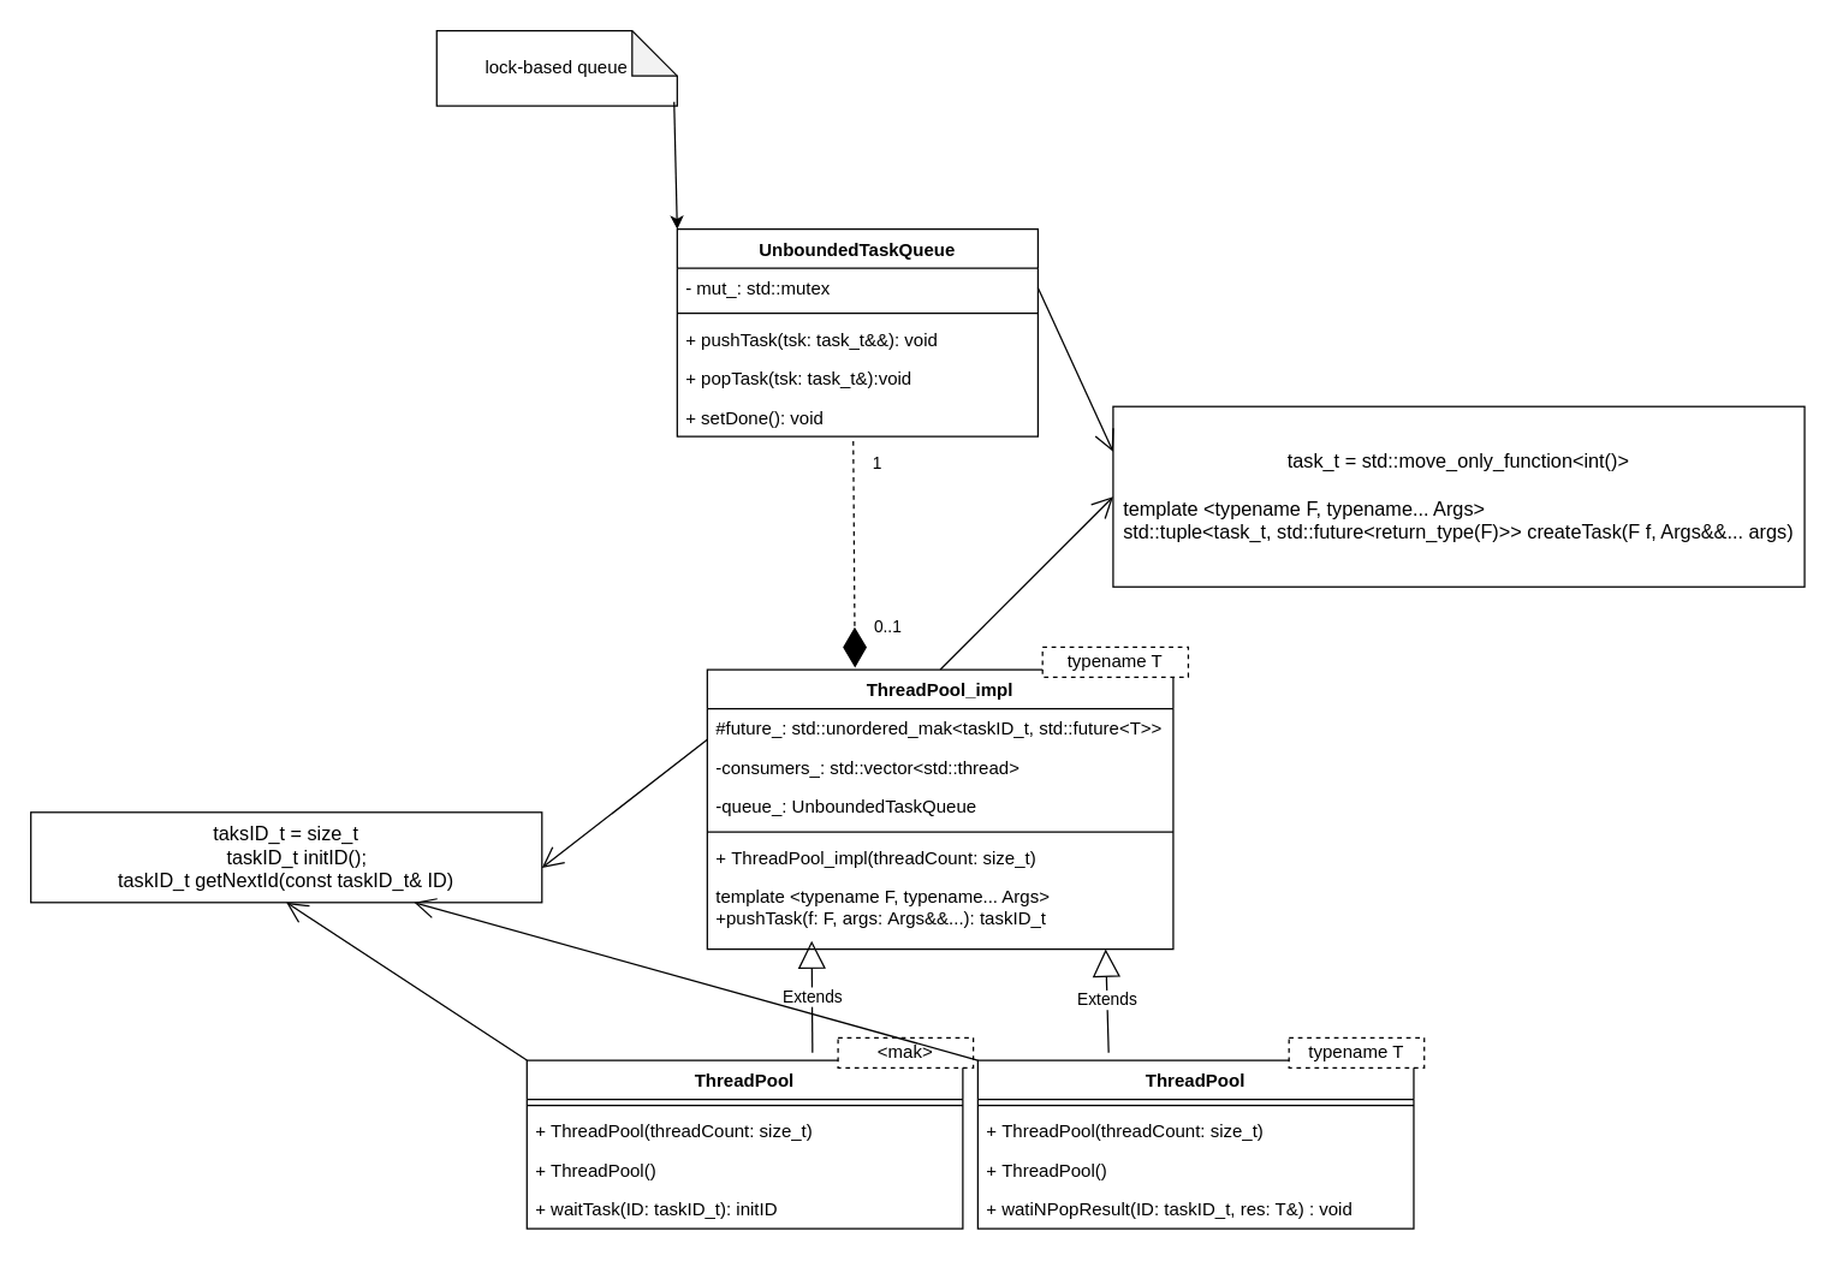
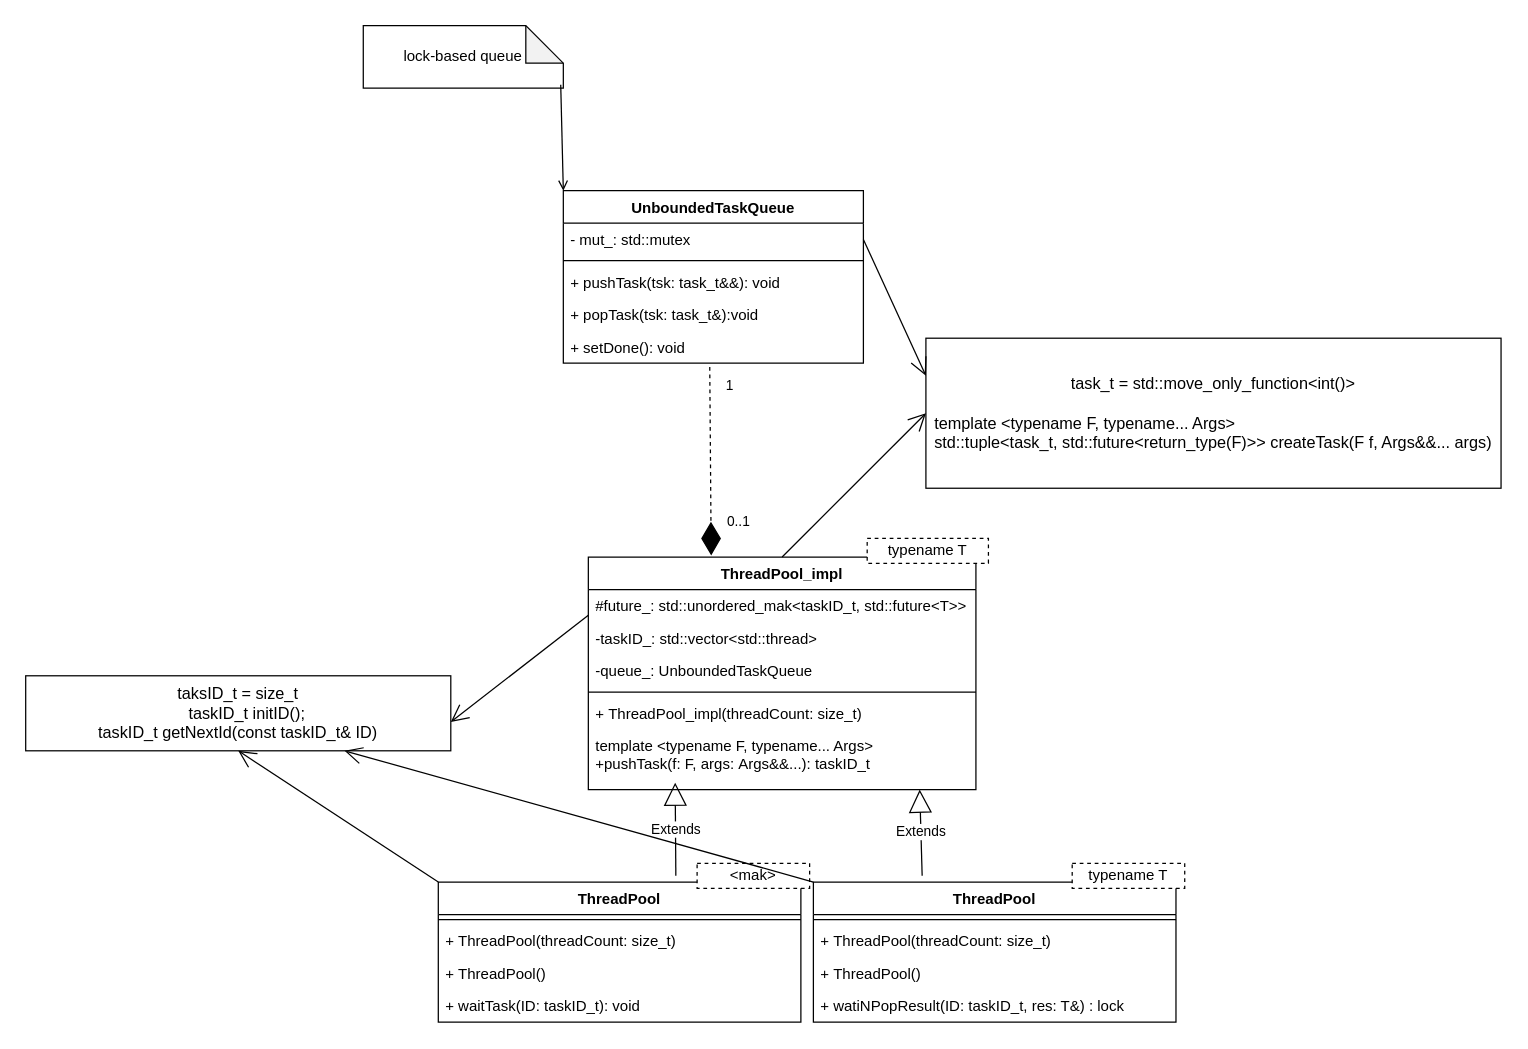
- <mxCell id="9" value="" style="endArrow=classic;html=1;rounded=0;exitX=0.987;exitY=0.945;exitDx=0;exitDy=0;exitPerimeter=0;entryX=0;entryY=0;entryDx=0;entryDy=0;" edge="1" parent="1" source="8" target="2"><mxGeometry width="50" height="50" relative="1" as="geometry"><mxPoint x="370" y="320" as="sourcePoint" /><mxPoint x="420" y="270" as="targetPoint" /></mxGeometry></mxCell>
+ <mxCell id="9" value="" style="endArrow=open;html=1;rounded=0;exitX=0.987;exitY=0.945;exitDx=0;exitDy=0;exitPerimeter=0;entryX=0;entryY=0;entryDx=0;entryDy=0;" edge="1" parent="1" source="8" target="2"><mxGeometry width="50" height="50" relative="1" as="geometry"><mxPoint x="370" y="320" as="sourcePoint" /><mxPoint x="420" y="270" as="targetPoint" /></mxGeometry></mxCell>
- <mxCell id="14" value="&lt;span style=&quot;text-wrap-mode: nowrap;&quot;&gt;-consumers_: std::vector&amp;lt;std::thread&amp;gt;&lt;/span&gt;" style="text;strokeColor=none;fillColor=none;align=left;verticalAlign=top;spacingLeft=4;spacingRight=4;overflow=hidden;rotatable=0;points=[[0,0.5],[1,0.5]];portConstraint=eastwest;whiteSpace=wrap;html=1;" vertex="1" parent="12"><mxGeometry y="52" width="310" height="26" as="geometry" /></mxCell>
+ <mxCell id="14" value="&lt;span style=&quot;text-wrap-mode: nowrap;&quot;&gt;-taskID_: std::vector&amp;lt;std::thread&amp;gt;&lt;/span&gt;" style="text;strokeColor=none;fillColor=none;align=left;verticalAlign=top;spacingLeft=4;spacingRight=4;overflow=hidden;rotatable=0;points=[[0,0.5],[1,0.5]];portConstraint=eastwest;whiteSpace=wrap;html=1;" vertex="1" parent="12"><mxGeometry y="52" width="310" height="26" as="geometry" /></mxCell>
- <mxCell id="39" value="+ waitTask(ID: taskID_t): initID&amp;nbsp;" style="text;strokeColor=none;fillColor=none;align=left;verticalAlign=top;spacingLeft=4;spacingRight=4;overflow=hidden;rotatable=0;points=[[0,0.5],[1,0.5]];portConstraint=eastwest;whiteSpace=wrap;html=1;" vertex="1" parent="35"><mxGeometry y="86" width="290" height="26" as="geometry" /></mxCell>
+ <mxCell id="39" value="+ waitTask(ID: taskID_t): void&amp;nbsp;" style="text;strokeColor=none;fillColor=none;align=left;verticalAlign=top;spacingLeft=4;spacingRight=4;overflow=hidden;rotatable=0;points=[[0,0.5],[1,0.5]];portConstraint=eastwest;whiteSpace=wrap;html=1;" vertex="1" parent="35"><mxGeometry y="86" width="290" height="26" as="geometry" /></mxCell>
- <mxCell id="32" value="+ watiNPopResult(ID: taskID_t, res: T&amp;amp;) : void" style="text;strokeColor=none;fillColor=none;align=left;verticalAlign=top;spacingLeft=4;spacingRight=4;overflow=hidden;rotatable=0;points=[[0,0.5],[1,0.5]];portConstraint=eastwest;whiteSpace=wrap;html=1;" vertex="1" parent="28"><mxGeometry y="86" width="290" height="26" as="geometry" /></mxCell>
+ <mxCell id="32" value="+ watiNPopResult(ID: taskID_t, res: T&amp;amp;) : lock" style="text;strokeColor=none;fillColor=none;align=left;verticalAlign=top;spacingLeft=4;spacingRight=4;overflow=hidden;rotatable=0;points=[[0,0.5],[1,0.5]];portConstraint=eastwest;whiteSpace=wrap;html=1;" vertex="1" parent="28"><mxGeometry y="86" width="290" height="26" as="geometry" /></mxCell>
